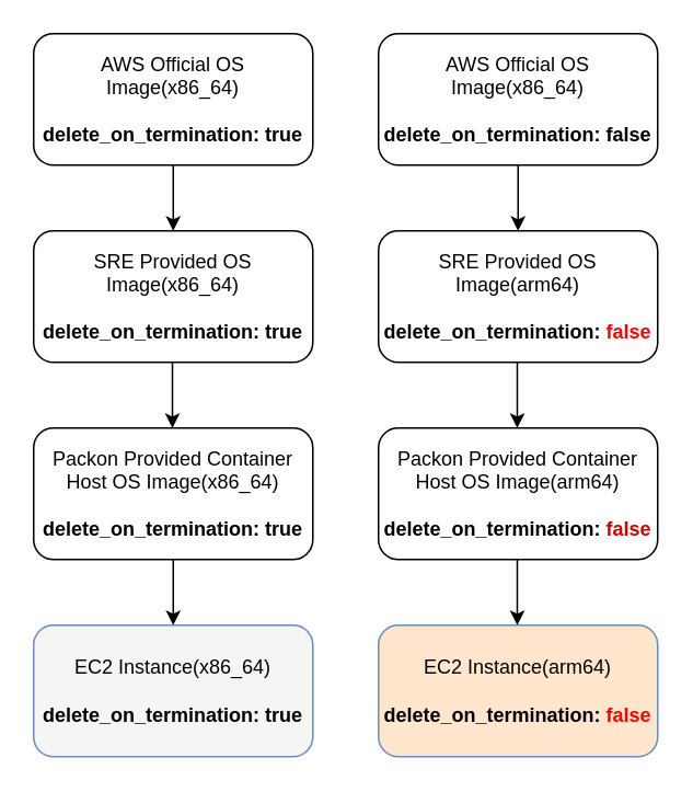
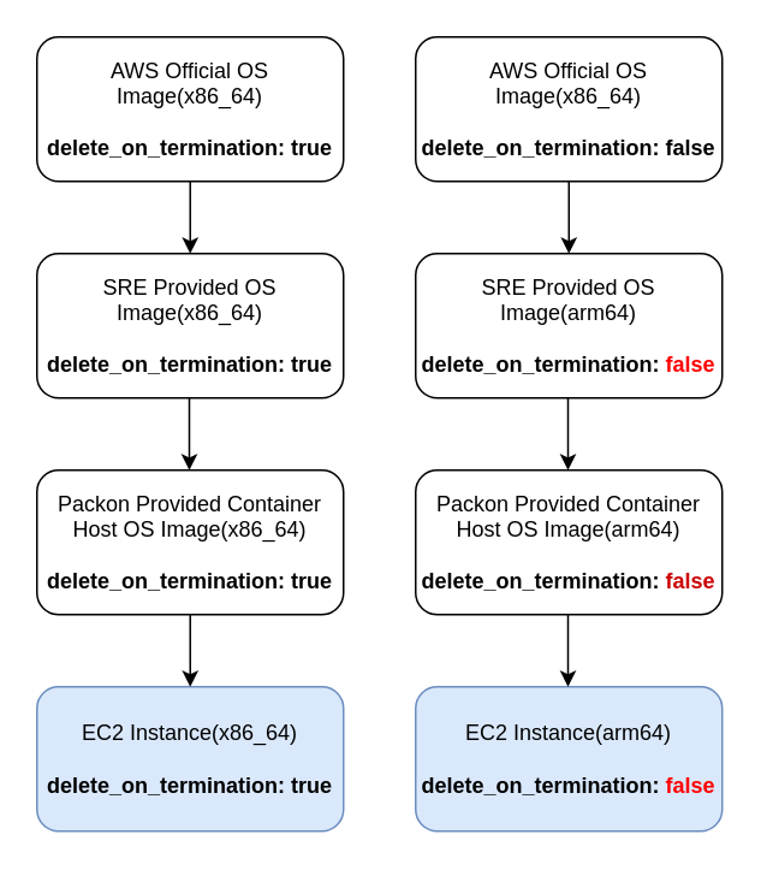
- <mxCell id="12" value="EC2 Instance(x86_64)&lt;div&gt;&lt;br&gt;&lt;/div&gt;&lt;div&gt;&lt;b&gt;delete_on_termination: true&lt;/b&gt;&lt;br&gt;&lt;/div&gt;" style="rounded=1;whiteSpace=wrap;html=1;fillColor=#f5f5f5;strokeColor=#6c8ebf;" vertex="1" parent="1"><mxGeometry x="20" y="380" width="170" height="80" as="geometry" /></mxCell>
+ <mxCell id="12" value="EC2 Instance(x86_64)&lt;div&gt;&lt;br&gt;&lt;/div&gt;&lt;div&gt;&lt;b&gt;delete_on_termination: true&lt;/b&gt;&lt;br&gt;&lt;/div&gt;" style="rounded=1;whiteSpace=wrap;html=1;fillColor=#dae8fc;strokeColor=#6c8ebf;" vertex="1" parent="1"><mxGeometry x="20" y="380" width="170" height="80" as="geometry" /></mxCell>
- <mxCell id="13" value="EC2 Instance(arm64)&lt;div&gt;&lt;br&gt;&lt;/div&gt;&lt;div&gt;&lt;b&gt;delete_on_termination: &lt;font color=&quot;#ff0000&quot;&gt;false&lt;/font&gt;&lt;/b&gt;&lt;br&gt;&lt;/div&gt;" style="rounded=1;whiteSpace=wrap;html=1;fillColor=#ffe6cc;strokeColor=#6c8ebf;" vertex="1" parent="1"><mxGeometry x="230" y="380" width="170" height="80" as="geometry" /></mxCell>
+ <mxCell id="13" value="EC2 Instance(arm64)&lt;div&gt;&lt;br&gt;&lt;/div&gt;&lt;div&gt;&lt;b&gt;delete_on_termination: &lt;font color=&quot;#ff0000&quot;&gt;false&lt;/font&gt;&lt;/b&gt;&lt;br&gt;&lt;/div&gt;" style="rounded=1;whiteSpace=wrap;html=1;fillColor=#dae8fc;strokeColor=#6c8ebf;" vertex="1" parent="1"><mxGeometry x="230" y="380" width="170" height="80" as="geometry" /></mxCell>
